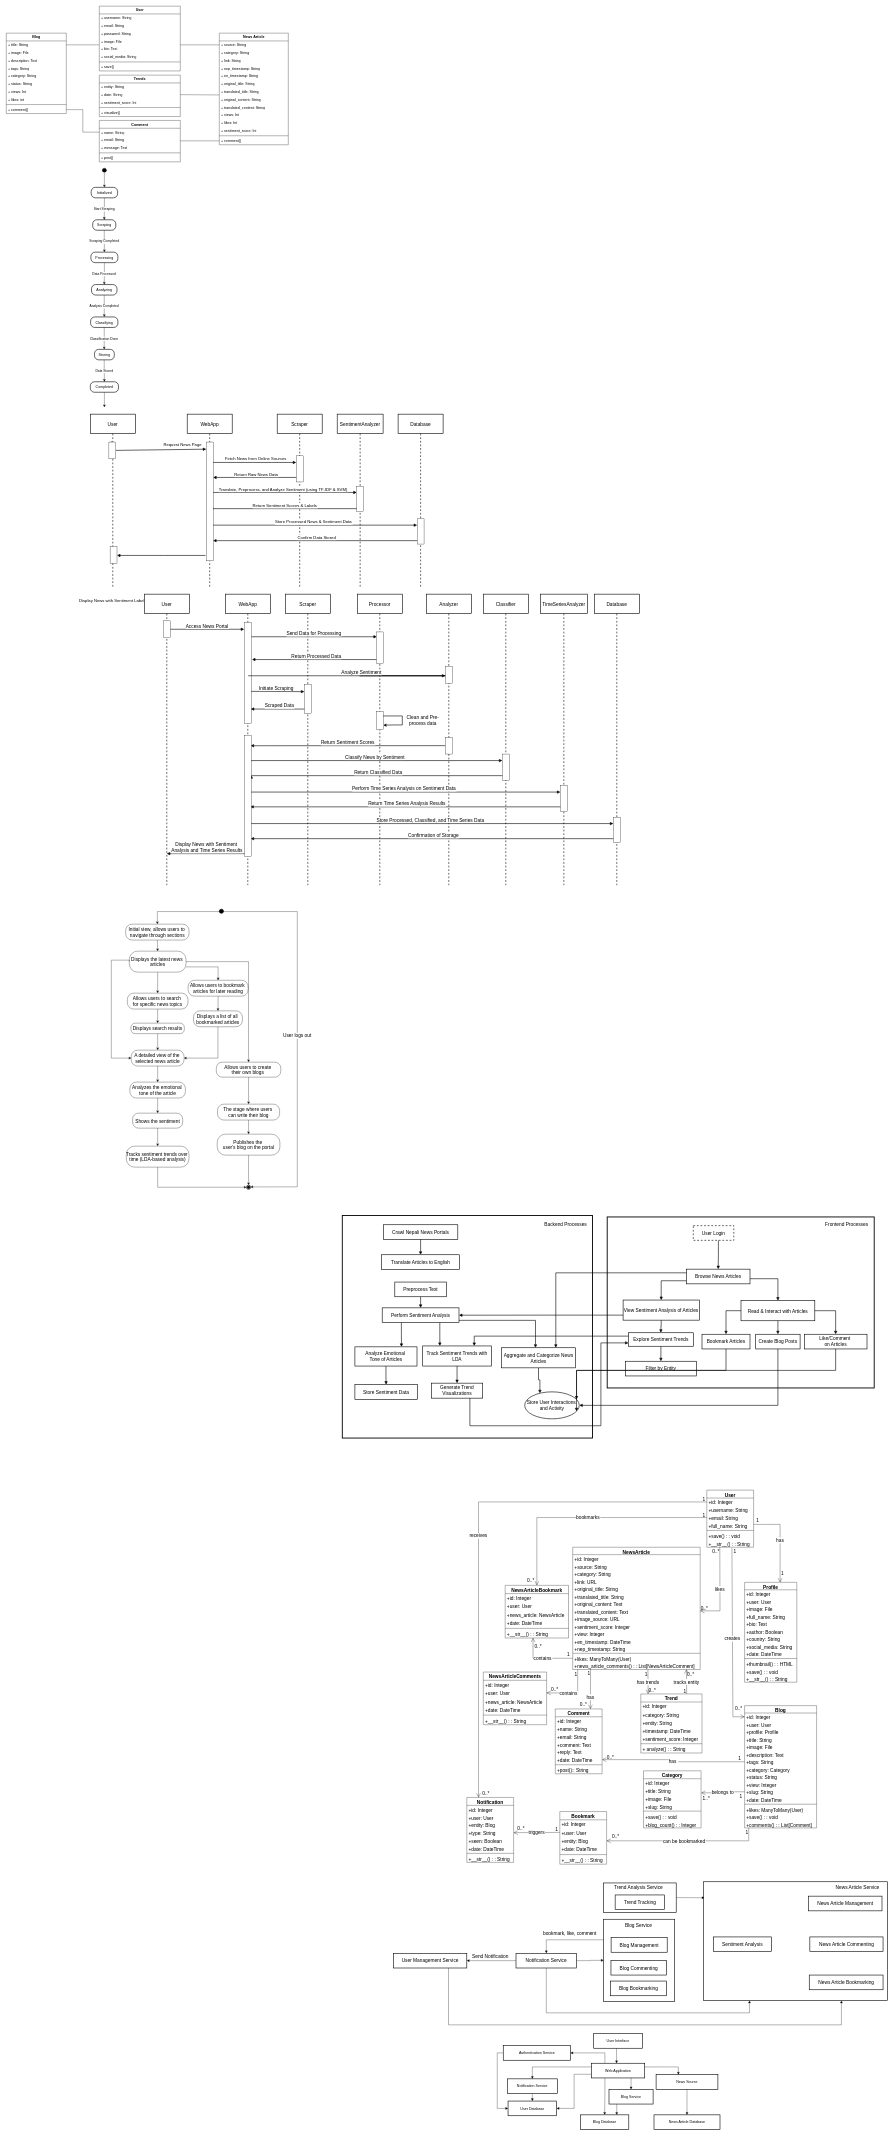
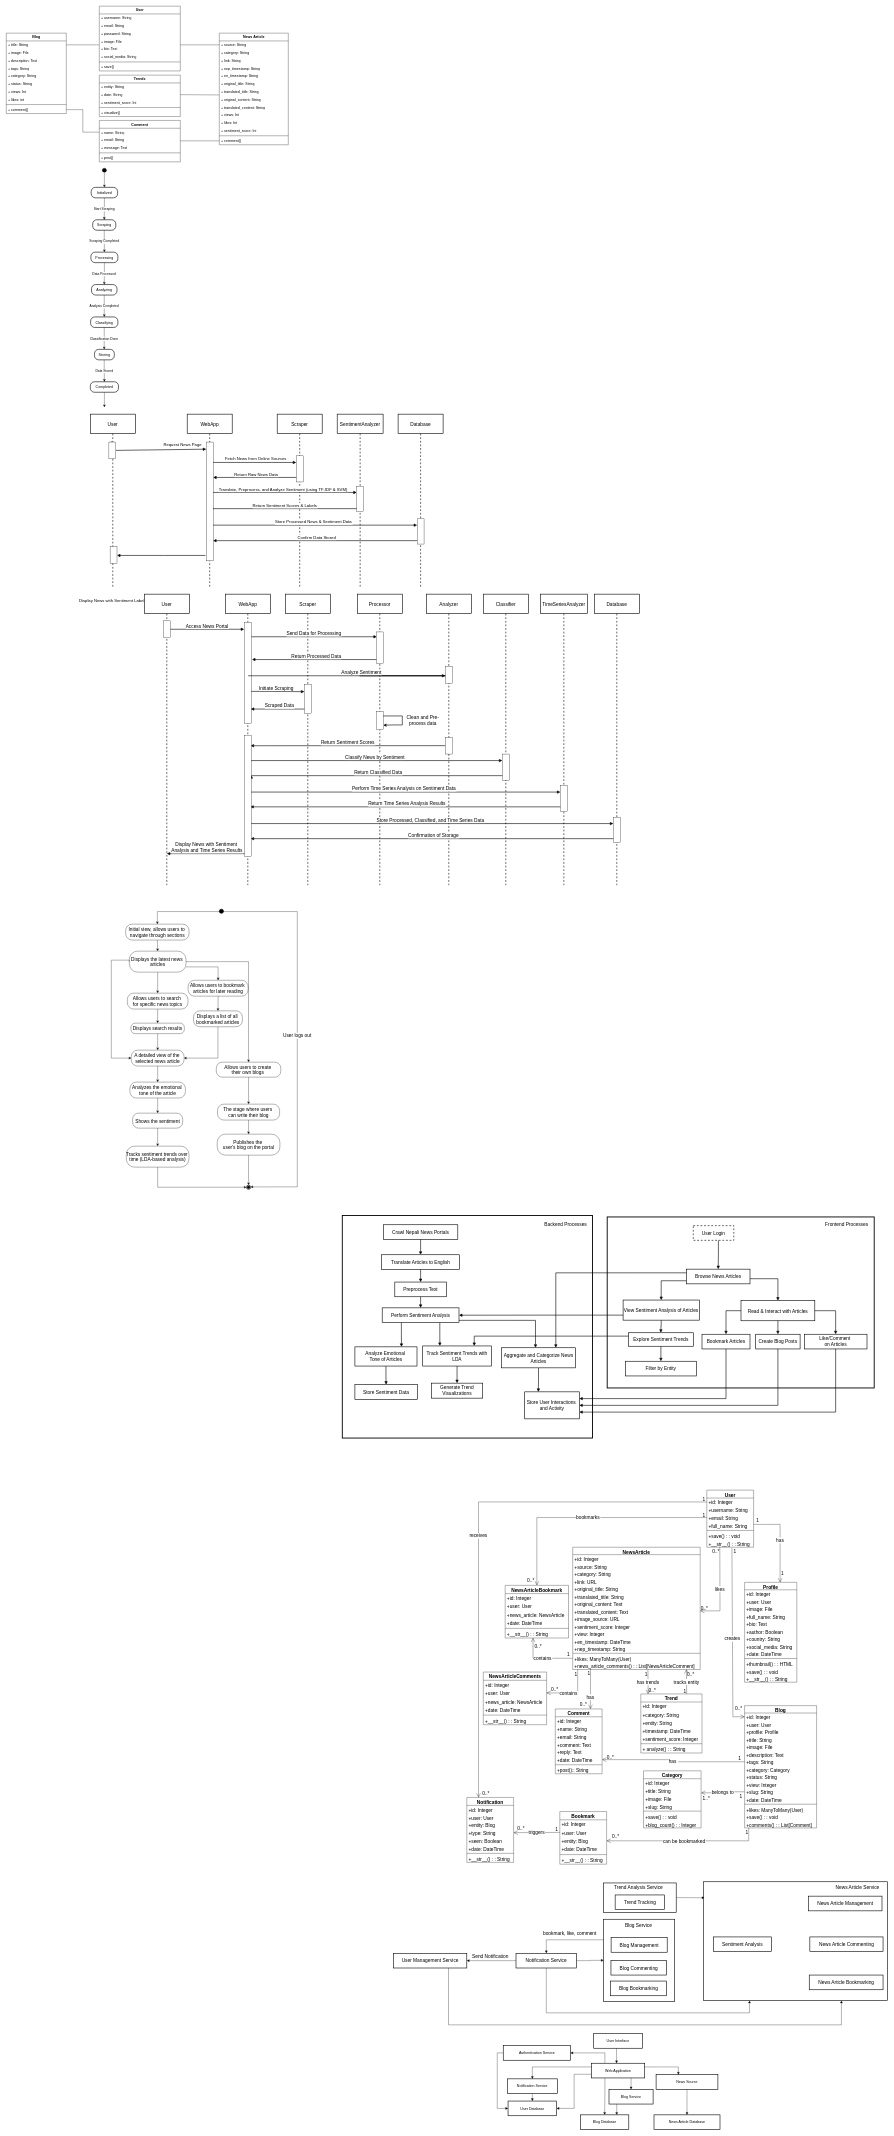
+ <mxCell id="174" value="" style="startArrow=none;endArrow=block;exitX=0.5;exitY=1.01;entryX=0.5;entryY=0;rounded=0;edgeStyle=orthogonalEdgeStyle;strokeWidth=2;fontSize=16;" parent="1" source="154" target="155" edge="1"><mxGeometry relative="1" as="geometry" /></mxCell>
- <mxCell id="166" value="Store User Interactions &#10;and Activity" style="ellipse;whiteSpace=wrap;strokeWidth=2;fontSize=16;" parent="1" vertex="1"><mxGeometry x="1748" y="4639" width="182" height="90" as="geometry" /></mxCell>
+ <mxCell id="166" value="Store User Interactions &#10;and Activity" style="whiteSpace=wrap;strokeWidth=2;fontSize=16;" parent="1" vertex="1"><mxGeometry x="1748" y="4639" width="182" height="90" as="geometry" /></mxCell>
- <mxCell id="183" value="" style="startArrow=none;endArrow=block;exitX=0.75;exitY=1;entryX=0;entryY=0.75;rounded=0;edgeStyle=orthogonalEdgeStyle;strokeWidth=2;fontSize=16;entryDx=0;entryDy=0;exitDx=0;exitDy=0;" parent="1" source="163" target="151" edge="1"><mxGeometry relative="1" as="geometry"><Array as="points"><mxPoint x="1565" y="4752" /><mxPoint x="2002" y="4752" /><mxPoint x="2002" y="4476" /></Array></mxGeometry></mxCell>
